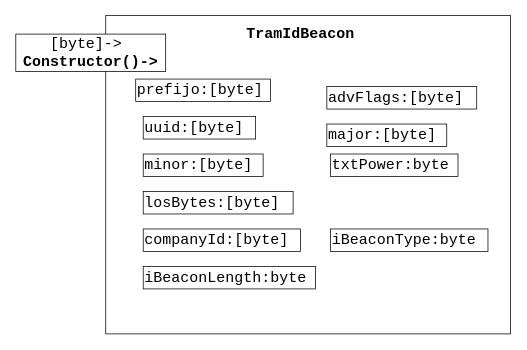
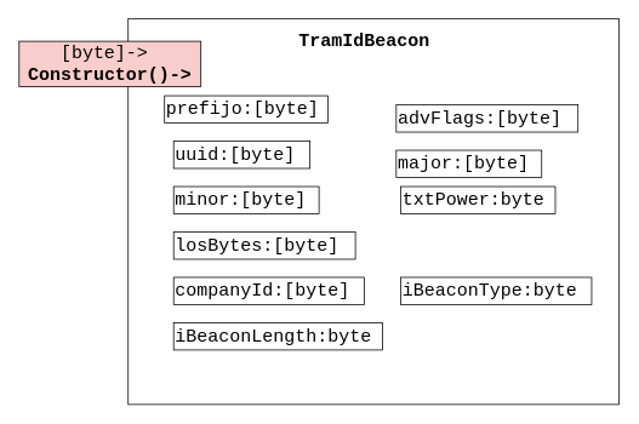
- <mxCell id="4" value="[byte]-&amp;gt;&amp;nbsp;&lt;br&gt;&lt;b&gt;Constructor()-&amp;gt;&lt;/b&gt;" style="rounded=0;whiteSpace=wrap;html=1;fontFamily=Courier New;fontSize=20;align=center;fontStyle=0;autosize=1;" vertex="1" parent="1"><mxGeometry x="20" y="45" width="200" height="50" as="geometry" /></mxCell>
+ <mxCell id="4" value="[byte]-&amp;gt;&amp;nbsp;&lt;br&gt;&lt;b&gt;Constructor()-&amp;gt;&lt;/b&gt;" style="rounded=0;whiteSpace=wrap;html=1;fontFamily=Courier New;fontSize=20;align=center;fontStyle=0;autosize=1;fillColor=#f8cecc;" vertex="1" parent="1"><mxGeometry x="20" y="45" width="200" height="50" as="geometry" /></mxCell>
